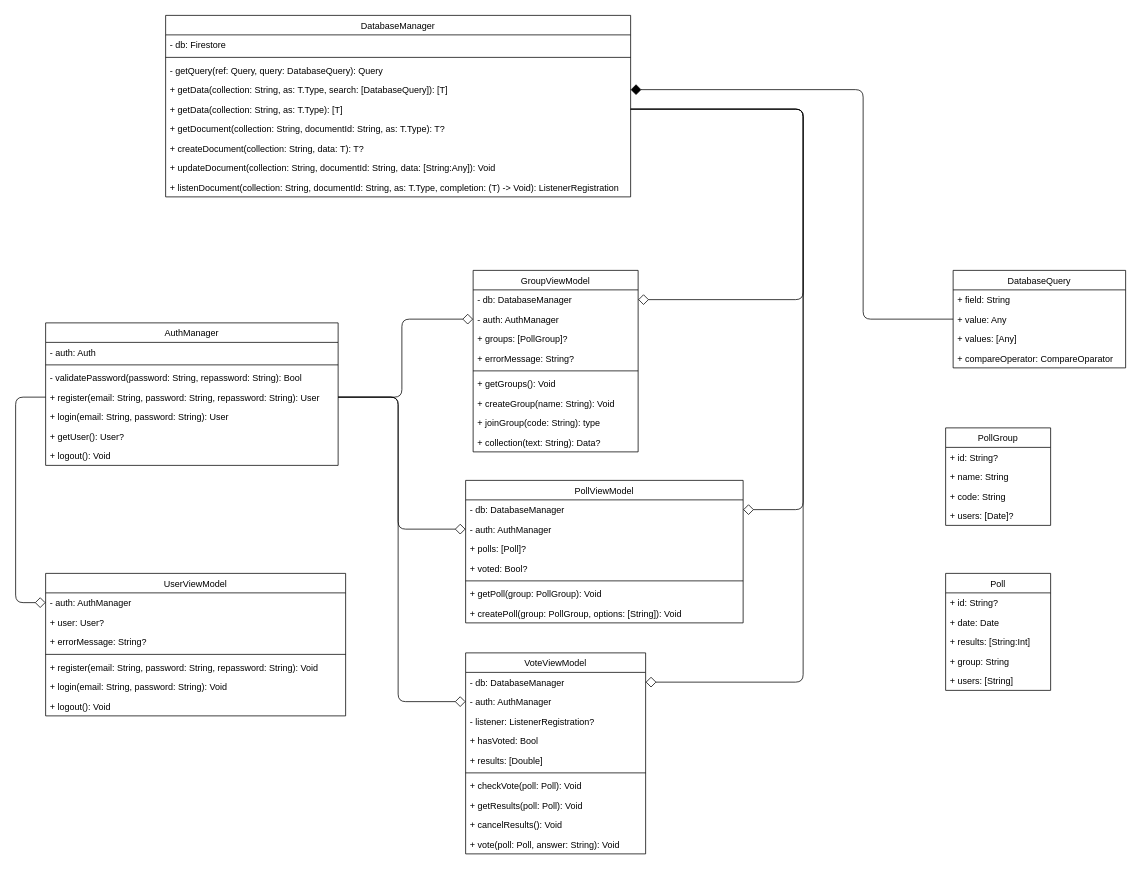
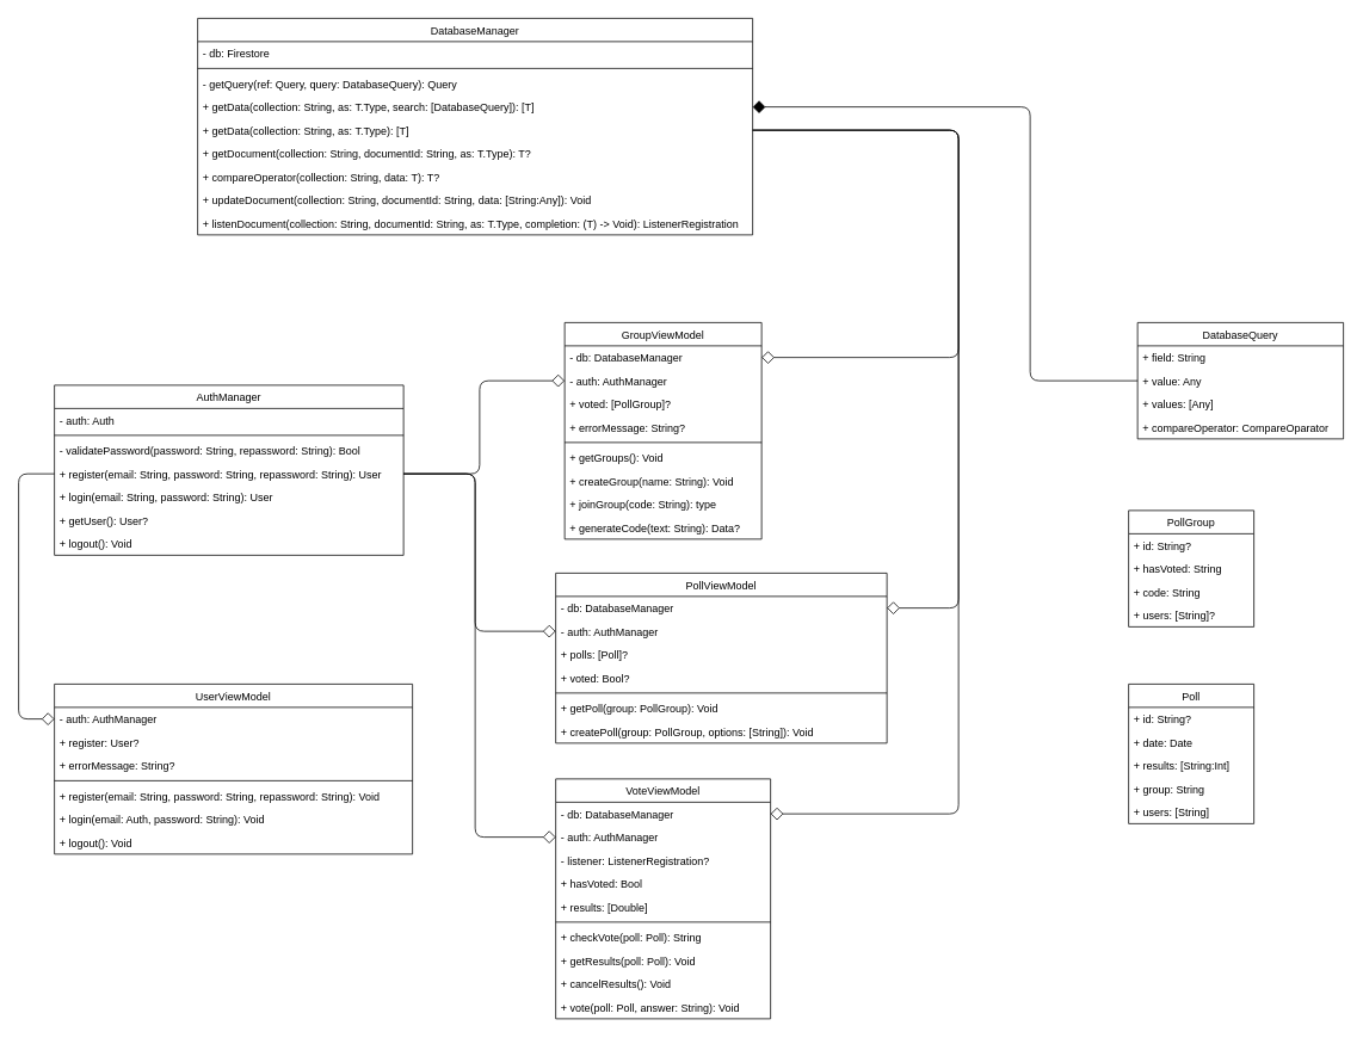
- <mxCell id="57" value="+ createDocument(collection: String, data: T): T?" style="text;strokeColor=none;fillColor=none;align=left;verticalAlign=top;spacingLeft=4;spacingRight=4;overflow=hidden;rotatable=0;points=[[0,0.5],[1,0.5]];portConstraint=eastwest;" vertex="1" parent="50"><mxGeometry y="164" width="620" height="26" as="geometry" /></mxCell>
+ <mxCell id="57" value="+ compareOperator(collection: String, data: T): T?" style="text;strokeColor=none;fillColor=none;align=left;verticalAlign=top;spacingLeft=4;spacingRight=4;overflow=hidden;rotatable=0;points=[[0,0.5],[1,0.5]];portConstraint=eastwest;" vertex="1" parent="50"><mxGeometry y="164" width="620" height="26" as="geometry" /></mxCell>
- <mxCell id="24" value="+ groups: [PollGroup]?" style="text;strokeColor=none;fillColor=none;align=left;verticalAlign=top;spacingLeft=4;spacingRight=4;overflow=hidden;rotatable=0;points=[[0,0.5],[1,0.5]];portConstraint=eastwest;" vertex="1" parent="21"><mxGeometry y="78" width="220" height="26" as="geometry" /></mxCell>
+ <mxCell id="24" value="+ voted: [PollGroup]?" style="text;strokeColor=none;fillColor=none;align=left;verticalAlign=top;spacingLeft=4;spacingRight=4;overflow=hidden;rotatable=0;points=[[0,0.5],[1,0.5]];portConstraint=eastwest;" vertex="1" parent="21"><mxGeometry y="78" width="220" height="26" as="geometry" /></mxCell>
- <mxCell id="30" value="+ collection(text: String): Data?" style="text;strokeColor=none;fillColor=none;align=left;verticalAlign=top;spacingLeft=4;spacingRight=4;overflow=hidden;rotatable=0;points=[[0,0.5],[1,0.5]];portConstraint=eastwest;" vertex="1" parent="21"><mxGeometry y="216" width="220" height="26" as="geometry" /></mxCell>
+ <mxCell id="30" value="+ generateCode(text: String): Data?" style="text;strokeColor=none;fillColor=none;align=left;verticalAlign=top;spacingLeft=4;spacingRight=4;overflow=hidden;rotatable=0;points=[[0,0.5],[1,0.5]];portConstraint=eastwest;" vertex="1" parent="21"><mxGeometry y="216" width="220" height="26" as="geometry" /></mxCell>
- <mxCell id="4" value="+ name: String" style="text;strokeColor=none;fillColor=none;align=left;verticalAlign=top;spacingLeft=4;spacingRight=4;overflow=hidden;rotatable=0;points=[[0,0.5],[1,0.5]];portConstraint=eastwest;" vertex="1" parent="2"><mxGeometry y="52" width="140" height="26" as="geometry" /></mxCell>
+ <mxCell id="4" value="+ hasVoted: String" style="text;strokeColor=none;fillColor=none;align=left;verticalAlign=top;spacingLeft=4;spacingRight=4;overflow=hidden;rotatable=0;points=[[0,0.5],[1,0.5]];portConstraint=eastwest;" vertex="1" parent="2"><mxGeometry y="52" width="140" height="26" as="geometry" /></mxCell>
- <mxCell id="6" value="+ users: [Date]?" style="text;strokeColor=none;fillColor=none;align=left;verticalAlign=top;spacingLeft=4;spacingRight=4;overflow=hidden;rotatable=0;points=[[0,0.5],[1,0.5]];portConstraint=eastwest;" vertex="1" parent="2"><mxGeometry y="104" width="140" height="26" as="geometry" /></mxCell>
+ <mxCell id="6" value="+ users: [String]?" style="text;strokeColor=none;fillColor=none;align=left;verticalAlign=top;spacingLeft=4;spacingRight=4;overflow=hidden;rotatable=0;points=[[0,0.5],[1,0.5]];portConstraint=eastwest;" vertex="1" parent="2"><mxGeometry y="104" width="140" height="26" as="geometry" /></mxCell>
- <mxCell id="33" value="+ user: User?" style="text;strokeColor=none;fillColor=none;align=left;verticalAlign=top;spacingLeft=4;spacingRight=4;overflow=hidden;rotatable=0;points=[[0,0.5],[1,0.5]];portConstraint=eastwest;" vertex="1" parent="31"><mxGeometry y="52" width="400" height="26" as="geometry" /></mxCell>
+ <mxCell id="33" value="+ register: User?" style="text;strokeColor=none;fillColor=none;align=left;verticalAlign=top;spacingLeft=4;spacingRight=4;overflow=hidden;rotatable=0;points=[[0,0.5],[1,0.5]];portConstraint=eastwest;" vertex="1" parent="31"><mxGeometry y="52" width="400" height="26" as="geometry" /></mxCell>
- <mxCell id="37" value="+ login(email: String, password: String): Void" style="text;strokeColor=none;fillColor=none;align=left;verticalAlign=top;spacingLeft=4;spacingRight=4;overflow=hidden;rotatable=0;points=[[0,0.5],[1,0.5]];portConstraint=eastwest;" vertex="1" parent="31"><mxGeometry y="138" width="400" height="26" as="geometry" /></mxCell>
+ <mxCell id="37" value="+ login(email: Auth, password: String): Void" style="text;strokeColor=none;fillColor=none;align=left;verticalAlign=top;spacingLeft=4;spacingRight=4;overflow=hidden;rotatable=0;points=[[0,0.5],[1,0.5]];portConstraint=eastwest;" vertex="1" parent="31"><mxGeometry y="138" width="400" height="26" as="geometry" /></mxCell>
- <mxCell id="46" value="+ checkVote(poll: Poll): Void" style="text;strokeColor=none;fillColor=none;align=left;verticalAlign=top;spacingLeft=4;spacingRight=4;overflow=hidden;rotatable=0;points=[[0,0.5],[1,0.5]];portConstraint=eastwest;" vertex="1" parent="39"><mxGeometry y="164" width="240" height="26" as="geometry" /></mxCell>
+ <mxCell id="46" value="+ checkVote(poll: Poll): String" style="text;strokeColor=none;fillColor=none;align=left;verticalAlign=top;spacingLeft=4;spacingRight=4;overflow=hidden;rotatable=0;points=[[0,0.5],[1,0.5]];portConstraint=eastwest;" vertex="1" parent="39"><mxGeometry y="164" width="240" height="26" as="geometry" /></mxCell>
